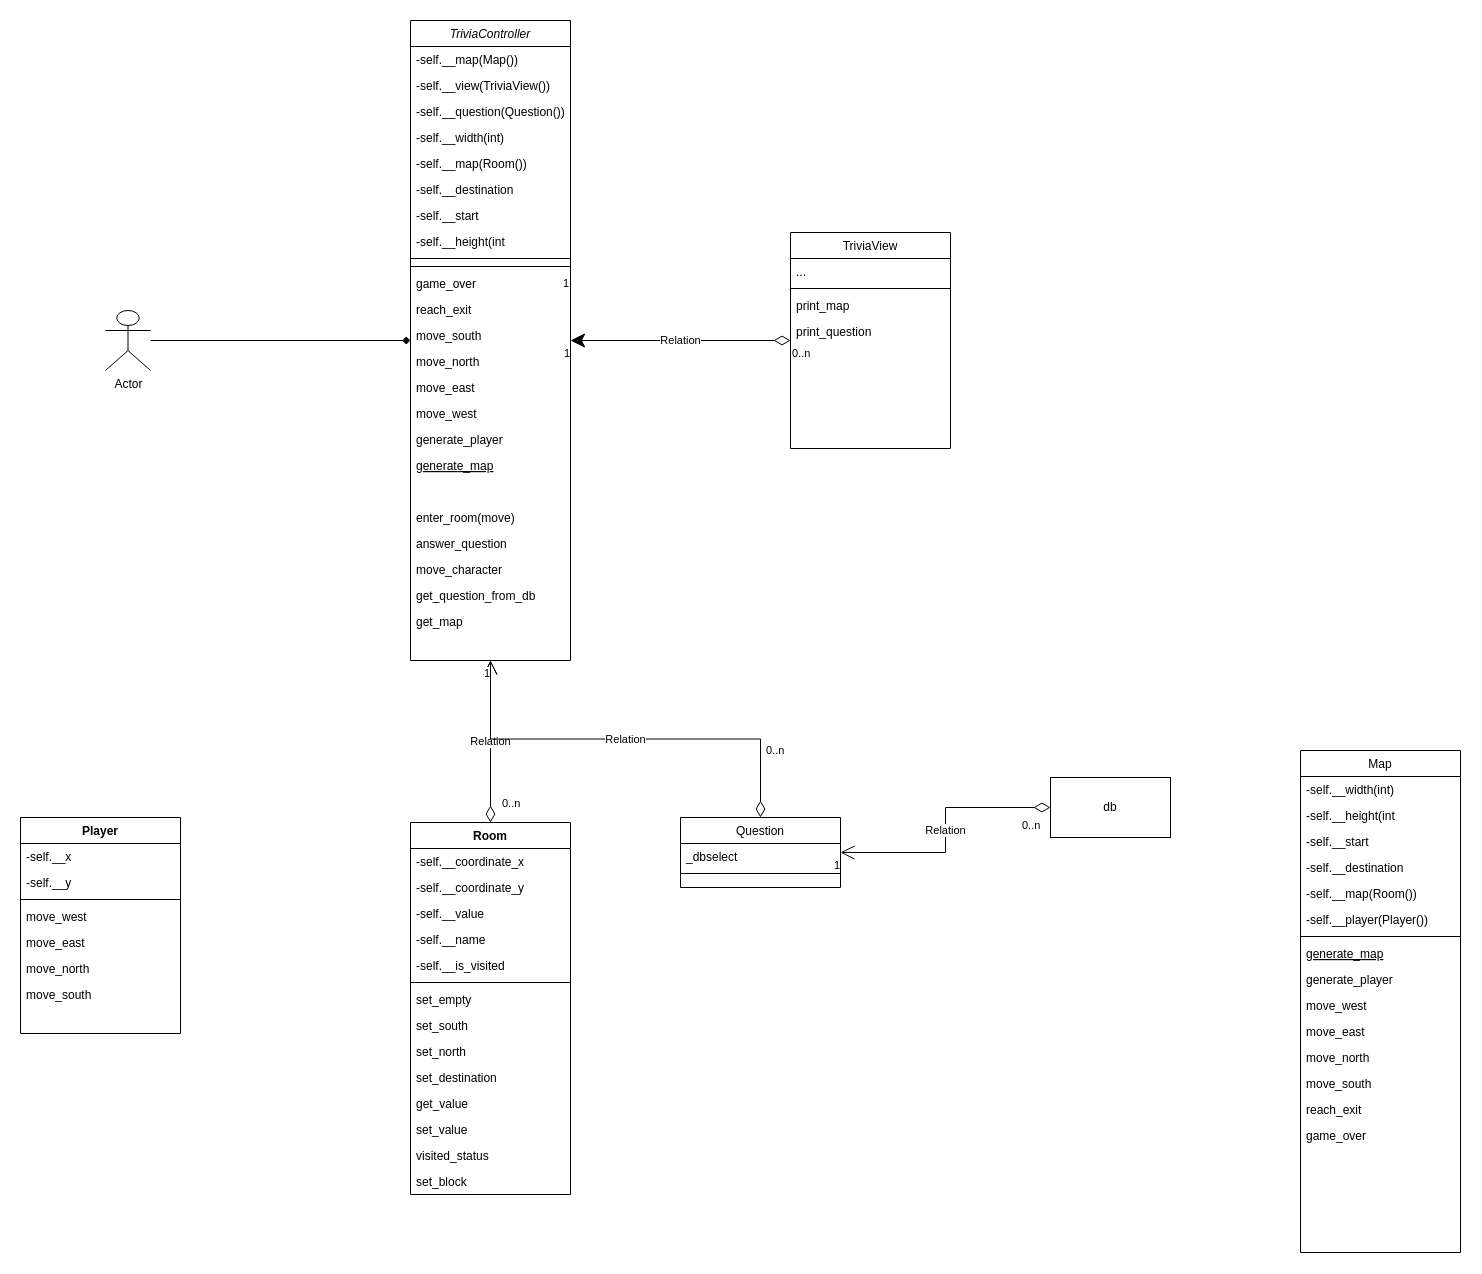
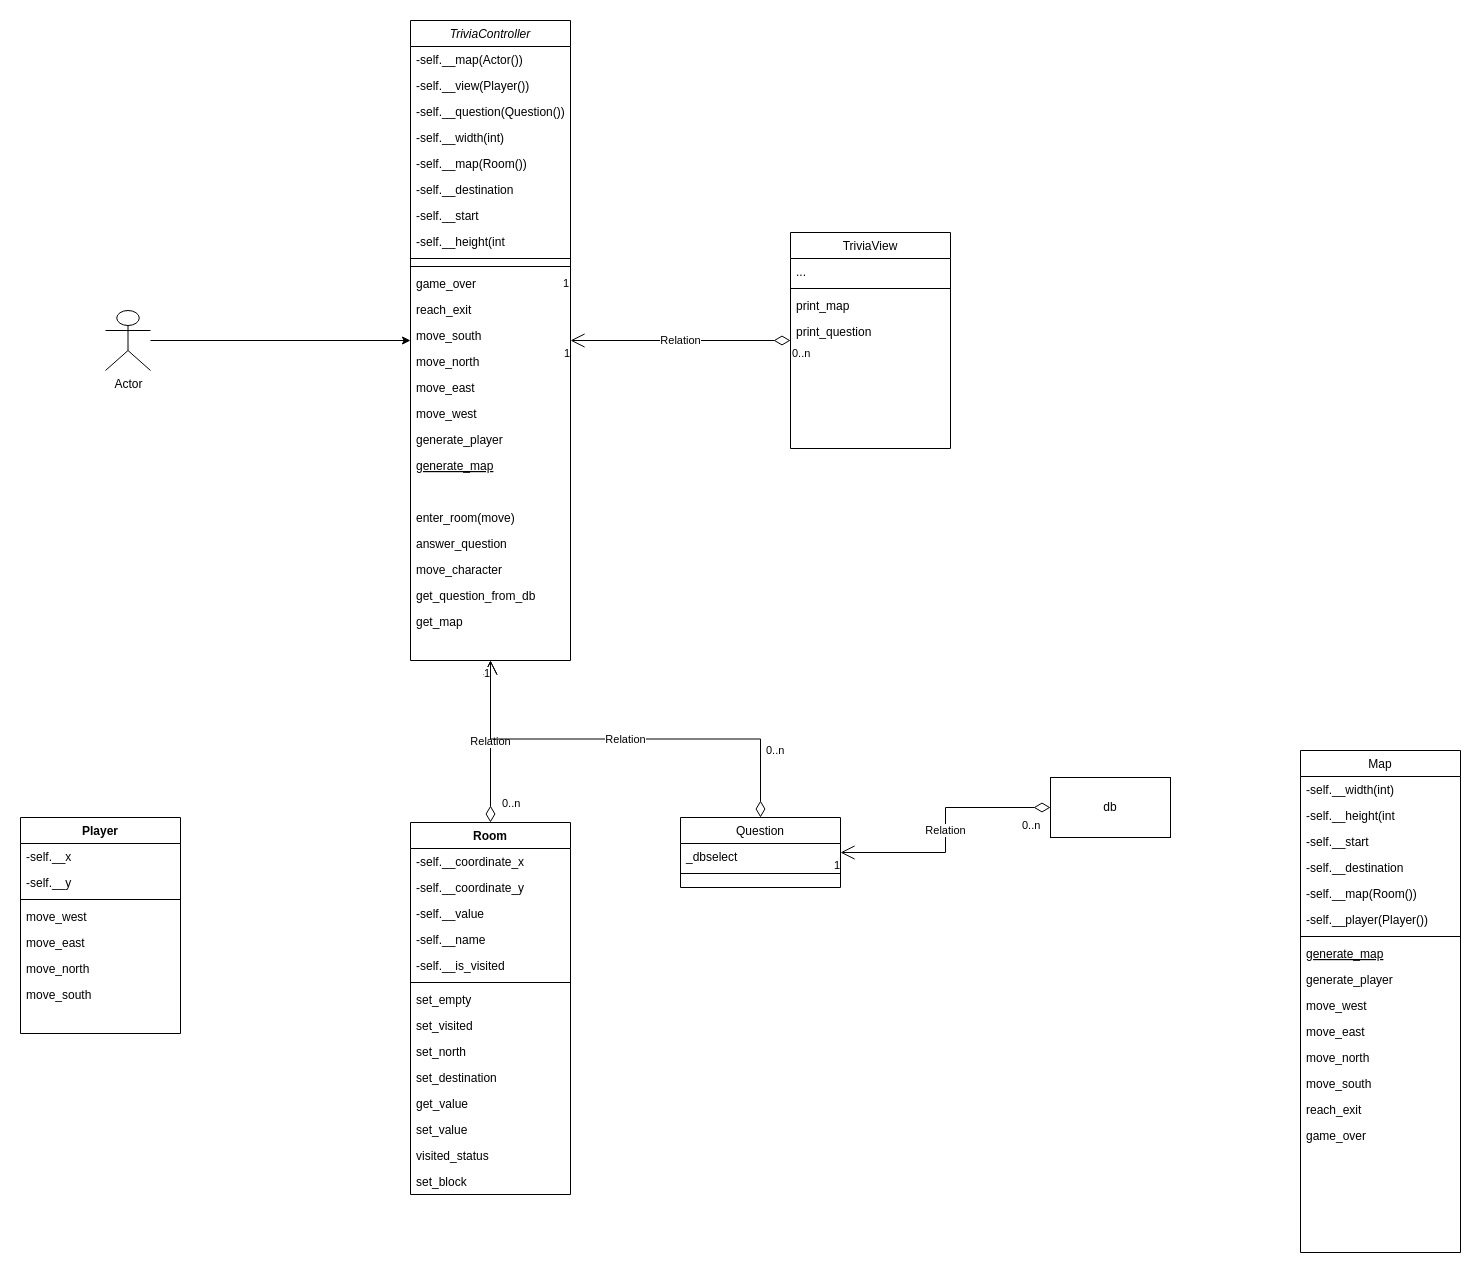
- <mxCell id="3" value="-self.__map(Map())" style="text;align=left;verticalAlign=top;spacingLeft=4;spacingRight=4;overflow=hidden;rotatable=0;points=[[0,0.5],[1,0.5]];portConstraint=eastwest;" parent="2" vertex="1"><mxGeometry y="26" width="160" height="26" as="geometry" /></mxCell>
+ <mxCell id="3" value="-self.__map(Actor())" style="text;align=left;verticalAlign=top;spacingLeft=4;spacingRight=4;overflow=hidden;rotatable=0;points=[[0,0.5],[1,0.5]];portConstraint=eastwest;" parent="2" vertex="1"><mxGeometry y="26" width="160" height="26" as="geometry" /></mxCell>
- <mxCell id="4" value="-self.__view(TriviaView())" style="text;align=left;verticalAlign=top;spacingLeft=4;spacingRight=4;overflow=hidden;rotatable=0;points=[[0,0.5],[1,0.5]];portConstraint=eastwest;rounded=0;shadow=0;html=0;" parent="2" vertex="1"><mxGeometry y="52" width="160" height="26" as="geometry" /></mxCell>
+ <mxCell id="4" value="-self.__view(Player())" style="text;align=left;verticalAlign=top;spacingLeft=4;spacingRight=4;overflow=hidden;rotatable=0;points=[[0,0.5],[1,0.5]];portConstraint=eastwest;rounded=0;shadow=0;html=0;" parent="2" vertex="1"><mxGeometry y="52" width="160" height="26" as="geometry" /></mxCell>
- <mxCell id="94" value="" style="endArrow=diamond;html=1;rounded=0;" edge="1" parent="1" source="93" target="2"><mxGeometry width="50" height="50" relative="1" as="geometry"><mxPoint x="220" y="590" as="sourcePoint" /><mxPoint x="270" y="540" as="targetPoint" /></mxGeometry></mxCell>
+ <mxCell id="94" value="" style="endArrow=classic;html=1;rounded=0;" edge="1" parent="1" source="93" target="2"><mxGeometry width="50" height="50" relative="1" as="geometry"><mxPoint x="220" y="590" as="sourcePoint" /><mxPoint x="270" y="540" as="targetPoint" /></mxGeometry></mxCell>
- <mxCell id="86" value="Relation" style="endArrow=classic;html=1;endSize=12;startArrow=diamondThin;startSize=14;startFill=0;edgeStyle=orthogonalEdgeStyle;rounded=0;" edge="1" parent="1" source="51" target="2"><mxGeometry relative="1" as="geometry"><mxPoint x="530" y="700" as="sourcePoint" /><mxPoint x="690" y="700" as="targetPoint" /></mxGeometry></mxCell>
+ <mxCell id="86" value="Relation" style="endArrow=open;html=1;endSize=12;startArrow=diamondThin;startSize=14;startFill=0;edgeStyle=orthogonalEdgeStyle;rounded=0;" edge="1" parent="1" source="51" target="2"><mxGeometry relative="1" as="geometry"><mxPoint x="530" y="700" as="sourcePoint" /><mxPoint x="690" y="700" as="targetPoint" /></mxGeometry></mxCell>
- <mxCell id="73" value="set_south" style="text;strokeColor=none;fillColor=none;align=left;verticalAlign=top;spacingLeft=4;spacingRight=4;overflow=hidden;rotatable=0;points=[[0,0.5],[1,0.5]];portConstraint=eastwest;" vertex="1" parent="65"><mxGeometry y="190" width="160" height="26" as="geometry" /></mxCell>
+ <mxCell id="73" value="set_visited" style="text;strokeColor=none;fillColor=none;align=left;verticalAlign=top;spacingLeft=4;spacingRight=4;overflow=hidden;rotatable=0;points=[[0,0.5],[1,0.5]];portConstraint=eastwest;" vertex="1" parent="65"><mxGeometry y="190" width="160" height="26" as="geometry" /></mxCell>
